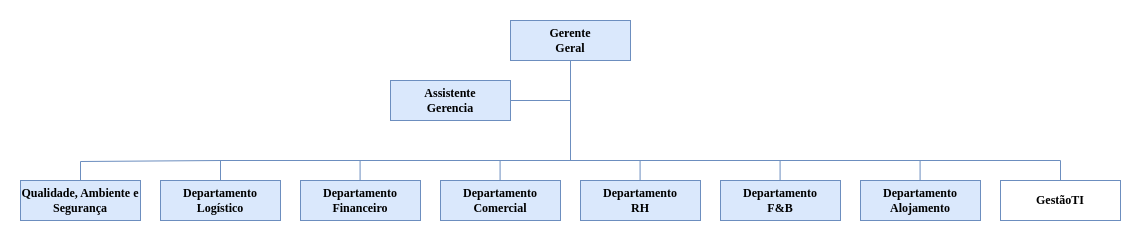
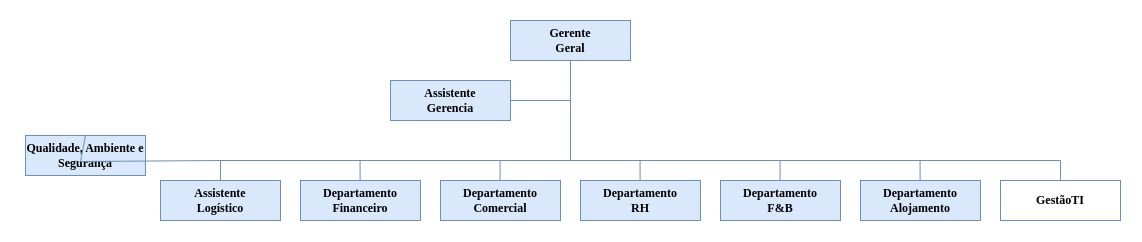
- <mxCell id="19" value="Qualidade, Ambiente e Segurança" style="rounded=0;whiteSpace=wrap;html=1;fillColor=#dae8fc;strokeColor=#6c8ebf;fontStyle=1;fontSize=12;fontFamily=Verdana;" vertex="1" parent="1"><mxGeometry x="20" y="180" width="120" height="40" as="geometry" /></mxCell>
+ <mxCell id="19" value="Qualidade, Ambiente e Segurança" style="rounded=0;whiteSpace=wrap;html=1;fillColor=#dae8fc;strokeColor=#6c8ebf;fontStyle=1;fontSize=12;fontFamily=Verdana;" vertex="1" parent="1"><mxGeometry x="25" y="135" width="120" height="40" as="geometry" /></mxCell>
- <mxCell id="7" value="Departamento&lt;br&gt;&lt;div&gt;Logístico&lt;/div&gt;" style="rounded=0;whiteSpace=wrap;html=1;fillColor=#dae8fc;strokeColor=#6c8ebf;fontStyle=1;fontSize=12;fontFamily=Verdana;" parent="1" vertex="1"><mxGeometry x="160" y="180" width="120" height="40" as="geometry" /></mxCell>
+ <mxCell id="7" value="Assistente&lt;br&gt;&lt;div&gt;Logístico&lt;/div&gt;" style="rounded=0;whiteSpace=wrap;html=1;fillColor=#dae8fc;strokeColor=#6c8ebf;fontStyle=1;fontSize=12;fontFamily=Verdana;" parent="1" vertex="1"><mxGeometry x="160" y="180" width="120" height="40" as="geometry" /></mxCell>
